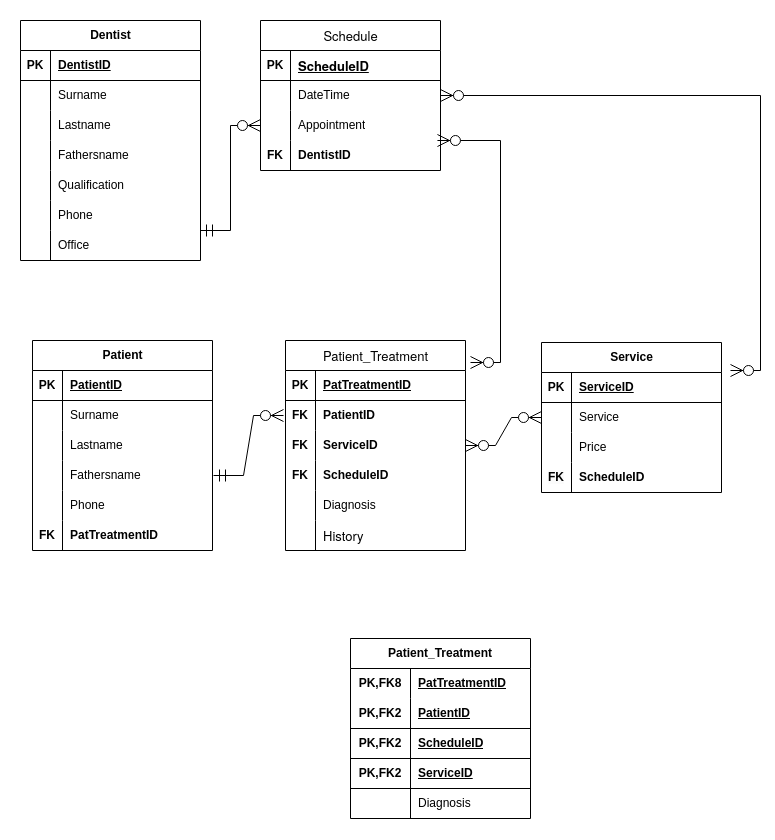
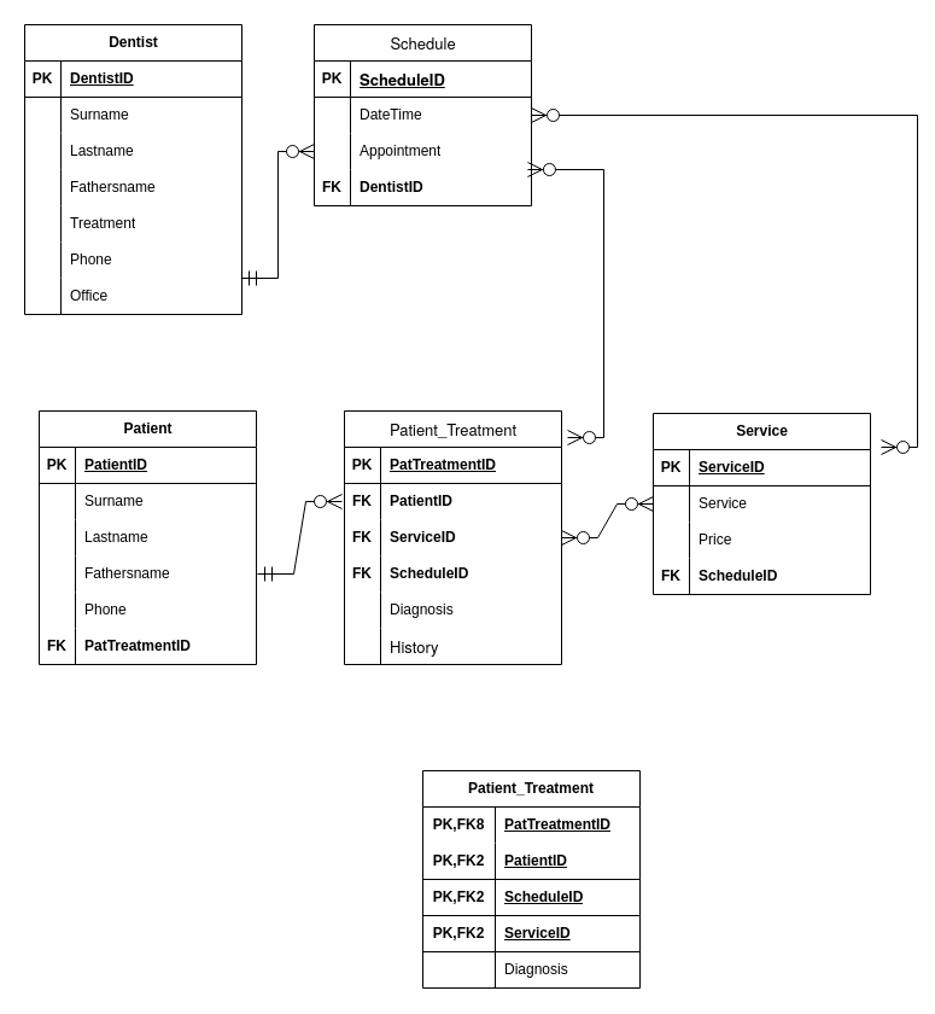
- <mxCell id="17" value="Qualification" style="shape=partialRectangle;connectable=0;fillColor=none;top=0;left=0;bottom=0;right=0;align=left;spacingLeft=6;overflow=hidden;whiteSpace=wrap;html=1;" parent="15" vertex="1"><mxGeometry x="30" width="150" height="30" as="geometry"><mxRectangle width="150" height="30" as="alternateBounds" /></mxGeometry></mxCell>
+ <mxCell id="17" value="Treatment" style="shape=partialRectangle;connectable=0;fillColor=none;top=0;left=0;bottom=0;right=0;align=left;spacingLeft=6;overflow=hidden;whiteSpace=wrap;html=1;" parent="15" vertex="1"><mxGeometry x="30" width="150" height="30" as="geometry"><mxRectangle width="150" height="30" as="alternateBounds" /></mxGeometry></mxCell>
